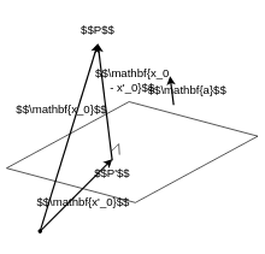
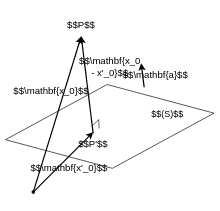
+ <mxCell id="8" value="$$(S)$$" style="text;strokeColor=none;align=center;fillColor=none;html=1;verticalAlign=middle;whiteSpace=wrap;rounded=0;fontSize=15;" vertex="1" parent="1"><mxGeometry x="259" y="170" width="40" height="40" as="geometry" /></mxCell>
